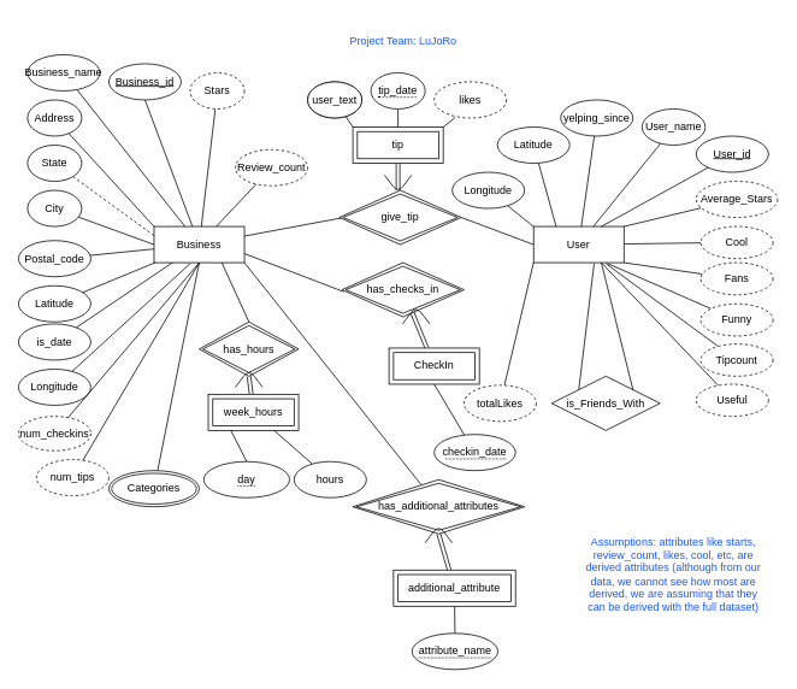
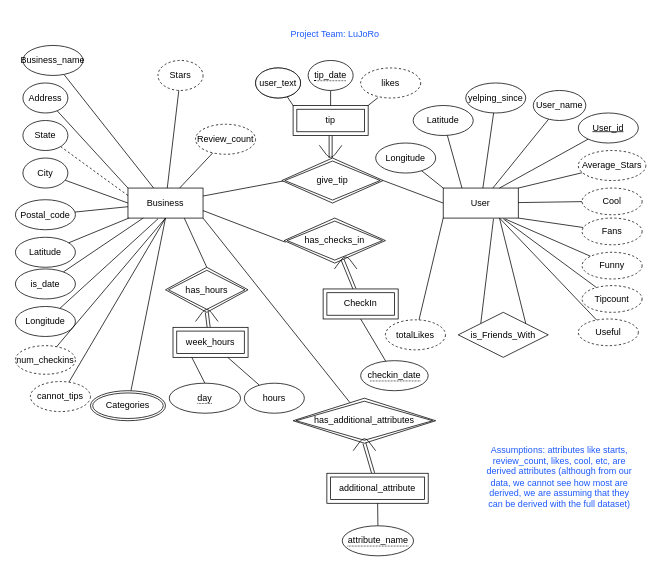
- <mxCell id="62" value="&lt;u&gt;Business_id&lt;/u&gt;" style="ellipse;whiteSpace=wrap;html=1;align=center;" parent="1" vertex="1"><mxGeometry x="120" y="70" width="80" height="40" as="geometry" /></mxCell>
- <mxCell id="9" value="" style="rounded=0;orthogonalLoop=1;jettySize=auto;html=1;endArrow=none;endFill=0;exitX=0.5;exitY=1;exitDx=0;exitDy=0;" parent="1" source="62" target="4" edge="1"><mxGeometry relative="1" as="geometry"><mxPoint x="156.197" y="198.287" as="sourcePoint" /></mxGeometry></mxCell>
- <mxCell id="81" value="num_tips" style="ellipse;whiteSpace=wrap;html=1;dashed=1;" parent="1" vertex="1"><mxGeometry x="40" y="507.78" width="80" height="40" as="geometry" /></mxCell>
+ <mxCell id="81" value="cannot_tips" style="ellipse;whiteSpace=wrap;html=1;dashed=1;" parent="1" vertex="1"><mxGeometry x="40" y="507.78" width="80" height="40" as="geometry" /></mxCell>
